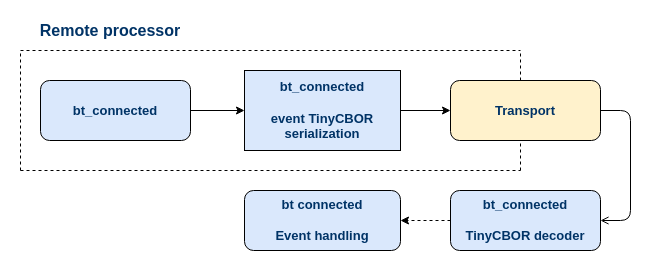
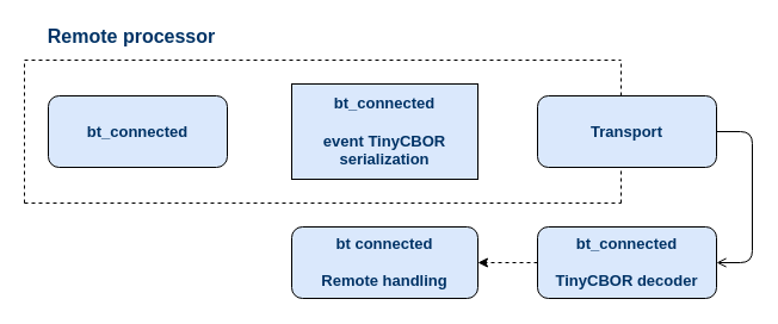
- <mxCell id="2" value="" style="edgeStyle=orthogonalEdgeStyle;rounded=0;orthogonalLoop=1;jettySize=auto;html=1;" parent="1" source="3" target="5" edge="1"><mxGeometry relative="1" as="geometry" /></mxCell>
- <mxCell id="4" value="" style="edgeStyle=orthogonalEdgeStyle;rounded=0;orthogonalLoop=1;jettySize=auto;html=1;" parent="1" source="5" target="14" edge="1"><mxGeometry relative="1" as="geometry" /></mxCell>
- <mxCell id="14" value="&lt;font style=&quot;font-size: 13px&quot; color=&quot;#003366&quot;&gt;&lt;b&gt;Transport&lt;/b&gt;&lt;/font&gt;" style="rounded=1;whiteSpace=wrap;html=1;strokeColor=#000000;fillColor=#fff2cc;" parent="1" vertex="1"><mxGeometry x="450" y="80" width="150" height="60" as="geometry" /></mxCell>
+ <mxCell id="14" value="&lt;font style=&quot;font-size: 13px&quot; color=&quot;#003366&quot;&gt;&lt;b&gt;Transport&lt;/b&gt;&lt;/font&gt;" style="rounded=1;whiteSpace=wrap;html=1;strokeColor=#000000;fillColor=#dae8fc;" parent="1" vertex="1"><mxGeometry x="450" y="80" width="150" height="60" as="geometry" /></mxCell>
- <mxCell id="8" value="&lt;div style=&quot;font-size: 13px&quot;&gt;&lt;font style=&quot;font-size: 13px&quot; color=&quot;#003366&quot;&gt;&lt;b&gt;bt connected&lt;/b&gt;&lt;/font&gt;&lt;/div&gt;&lt;div style=&quot;font-size: 13px&quot;&gt;&lt;font style=&quot;font-size: 13px&quot; color=&quot;#003366&quot;&gt;&lt;b&gt;&lt;br&gt;&lt;/b&gt;&lt;/font&gt;&lt;/div&gt;&lt;div style=&quot;font-size: 13px&quot;&gt;&lt;font style=&quot;font-size: 13px&quot; color=&quot;#003366&quot;&gt;&lt;b&gt;Event handling&lt;br&gt;&lt;/b&gt;&lt;/font&gt;&lt;/div&gt;" style="rounded=1;whiteSpace=wrap;html=1;strokeColor=#000000;fillColor=#dae8fc;" parent="1" vertex="1"><mxGeometry x="244" y="190" width="156" height="60" as="geometry" /></mxCell>
+ <mxCell id="8" value="&lt;div style=&quot;font-size: 13px&quot;&gt;&lt;font style=&quot;font-size: 13px&quot; color=&quot;#003366&quot;&gt;&lt;b&gt;bt connected&lt;/b&gt;&lt;/font&gt;&lt;/div&gt;&lt;div style=&quot;font-size: 13px&quot;&gt;&lt;font style=&quot;font-size: 13px&quot; color=&quot;#003366&quot;&gt;&lt;b&gt;&lt;br&gt;&lt;/b&gt;&lt;/font&gt;&lt;/div&gt;&lt;div style=&quot;font-size: 13px&quot;&gt;&lt;font style=&quot;font-size: 13px&quot; color=&quot;#003366&quot;&gt;&lt;b&gt;Remote handling&lt;br&gt;&lt;/b&gt;&lt;/font&gt;&lt;/div&gt;" style="rounded=1;whiteSpace=wrap;html=1;strokeColor=#000000;fillColor=#dae8fc;" parent="1" vertex="1"><mxGeometry x="244" y="190" width="156" height="60" as="geometry" /></mxCell>
